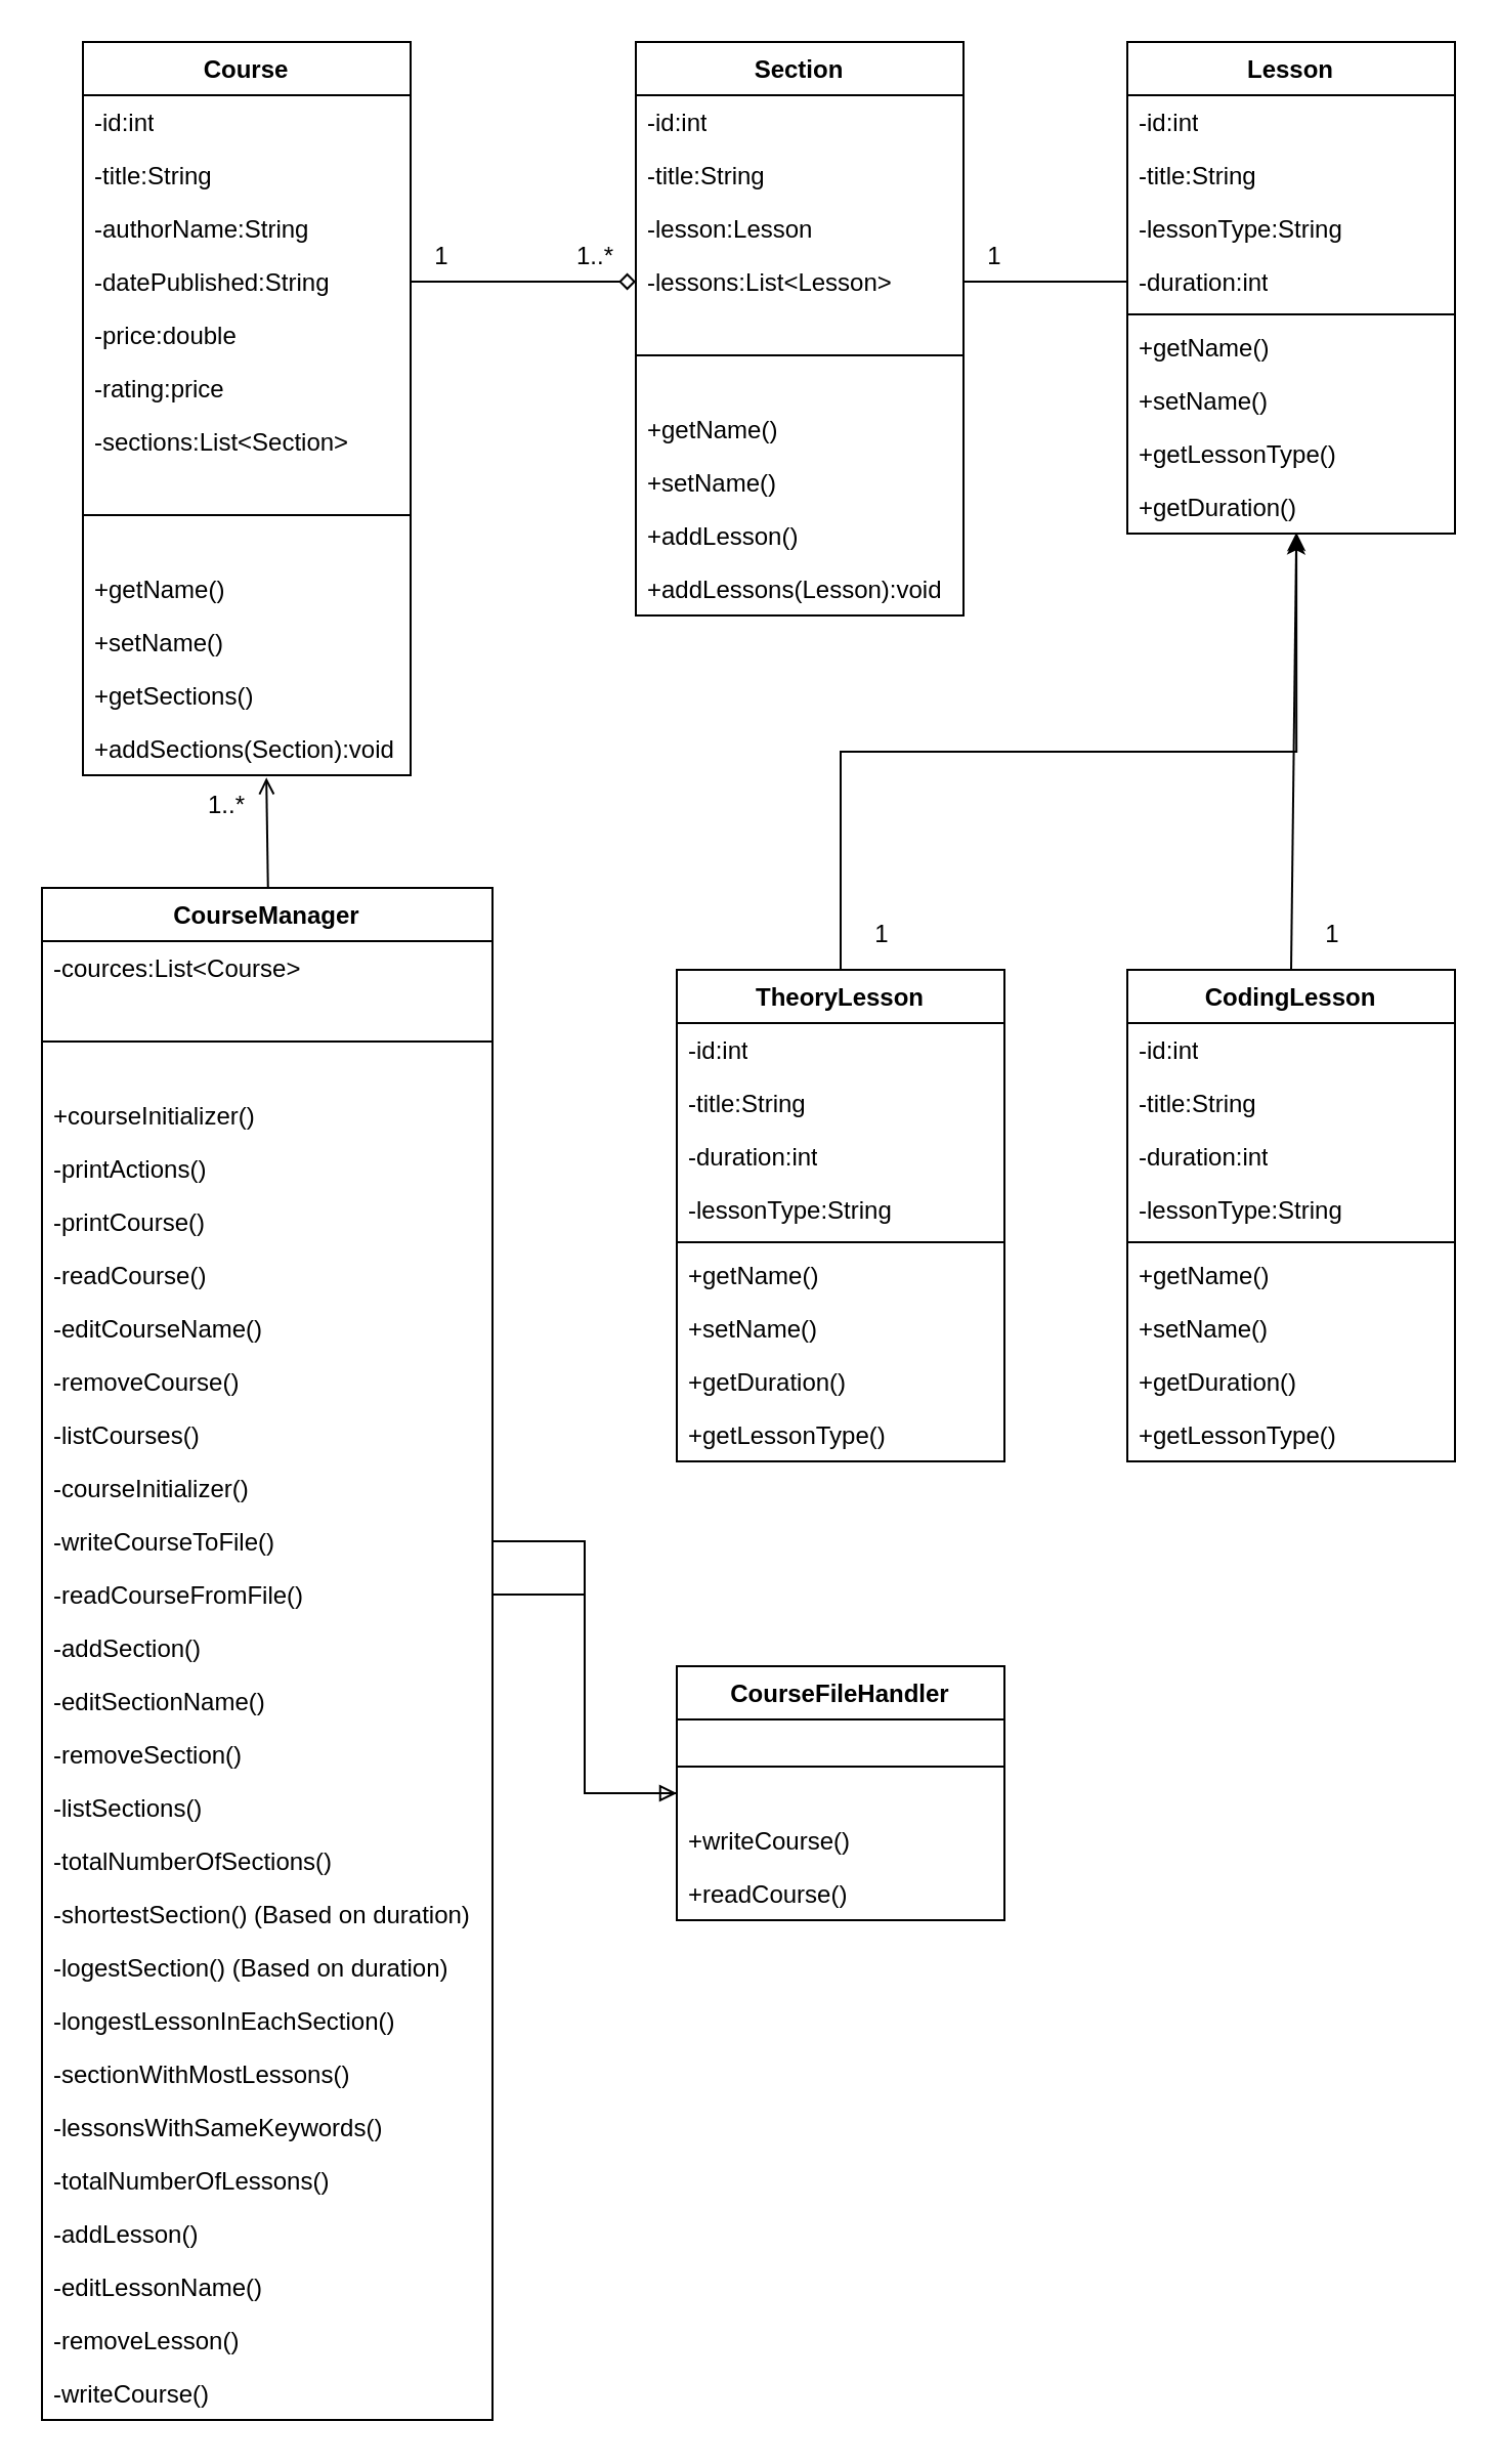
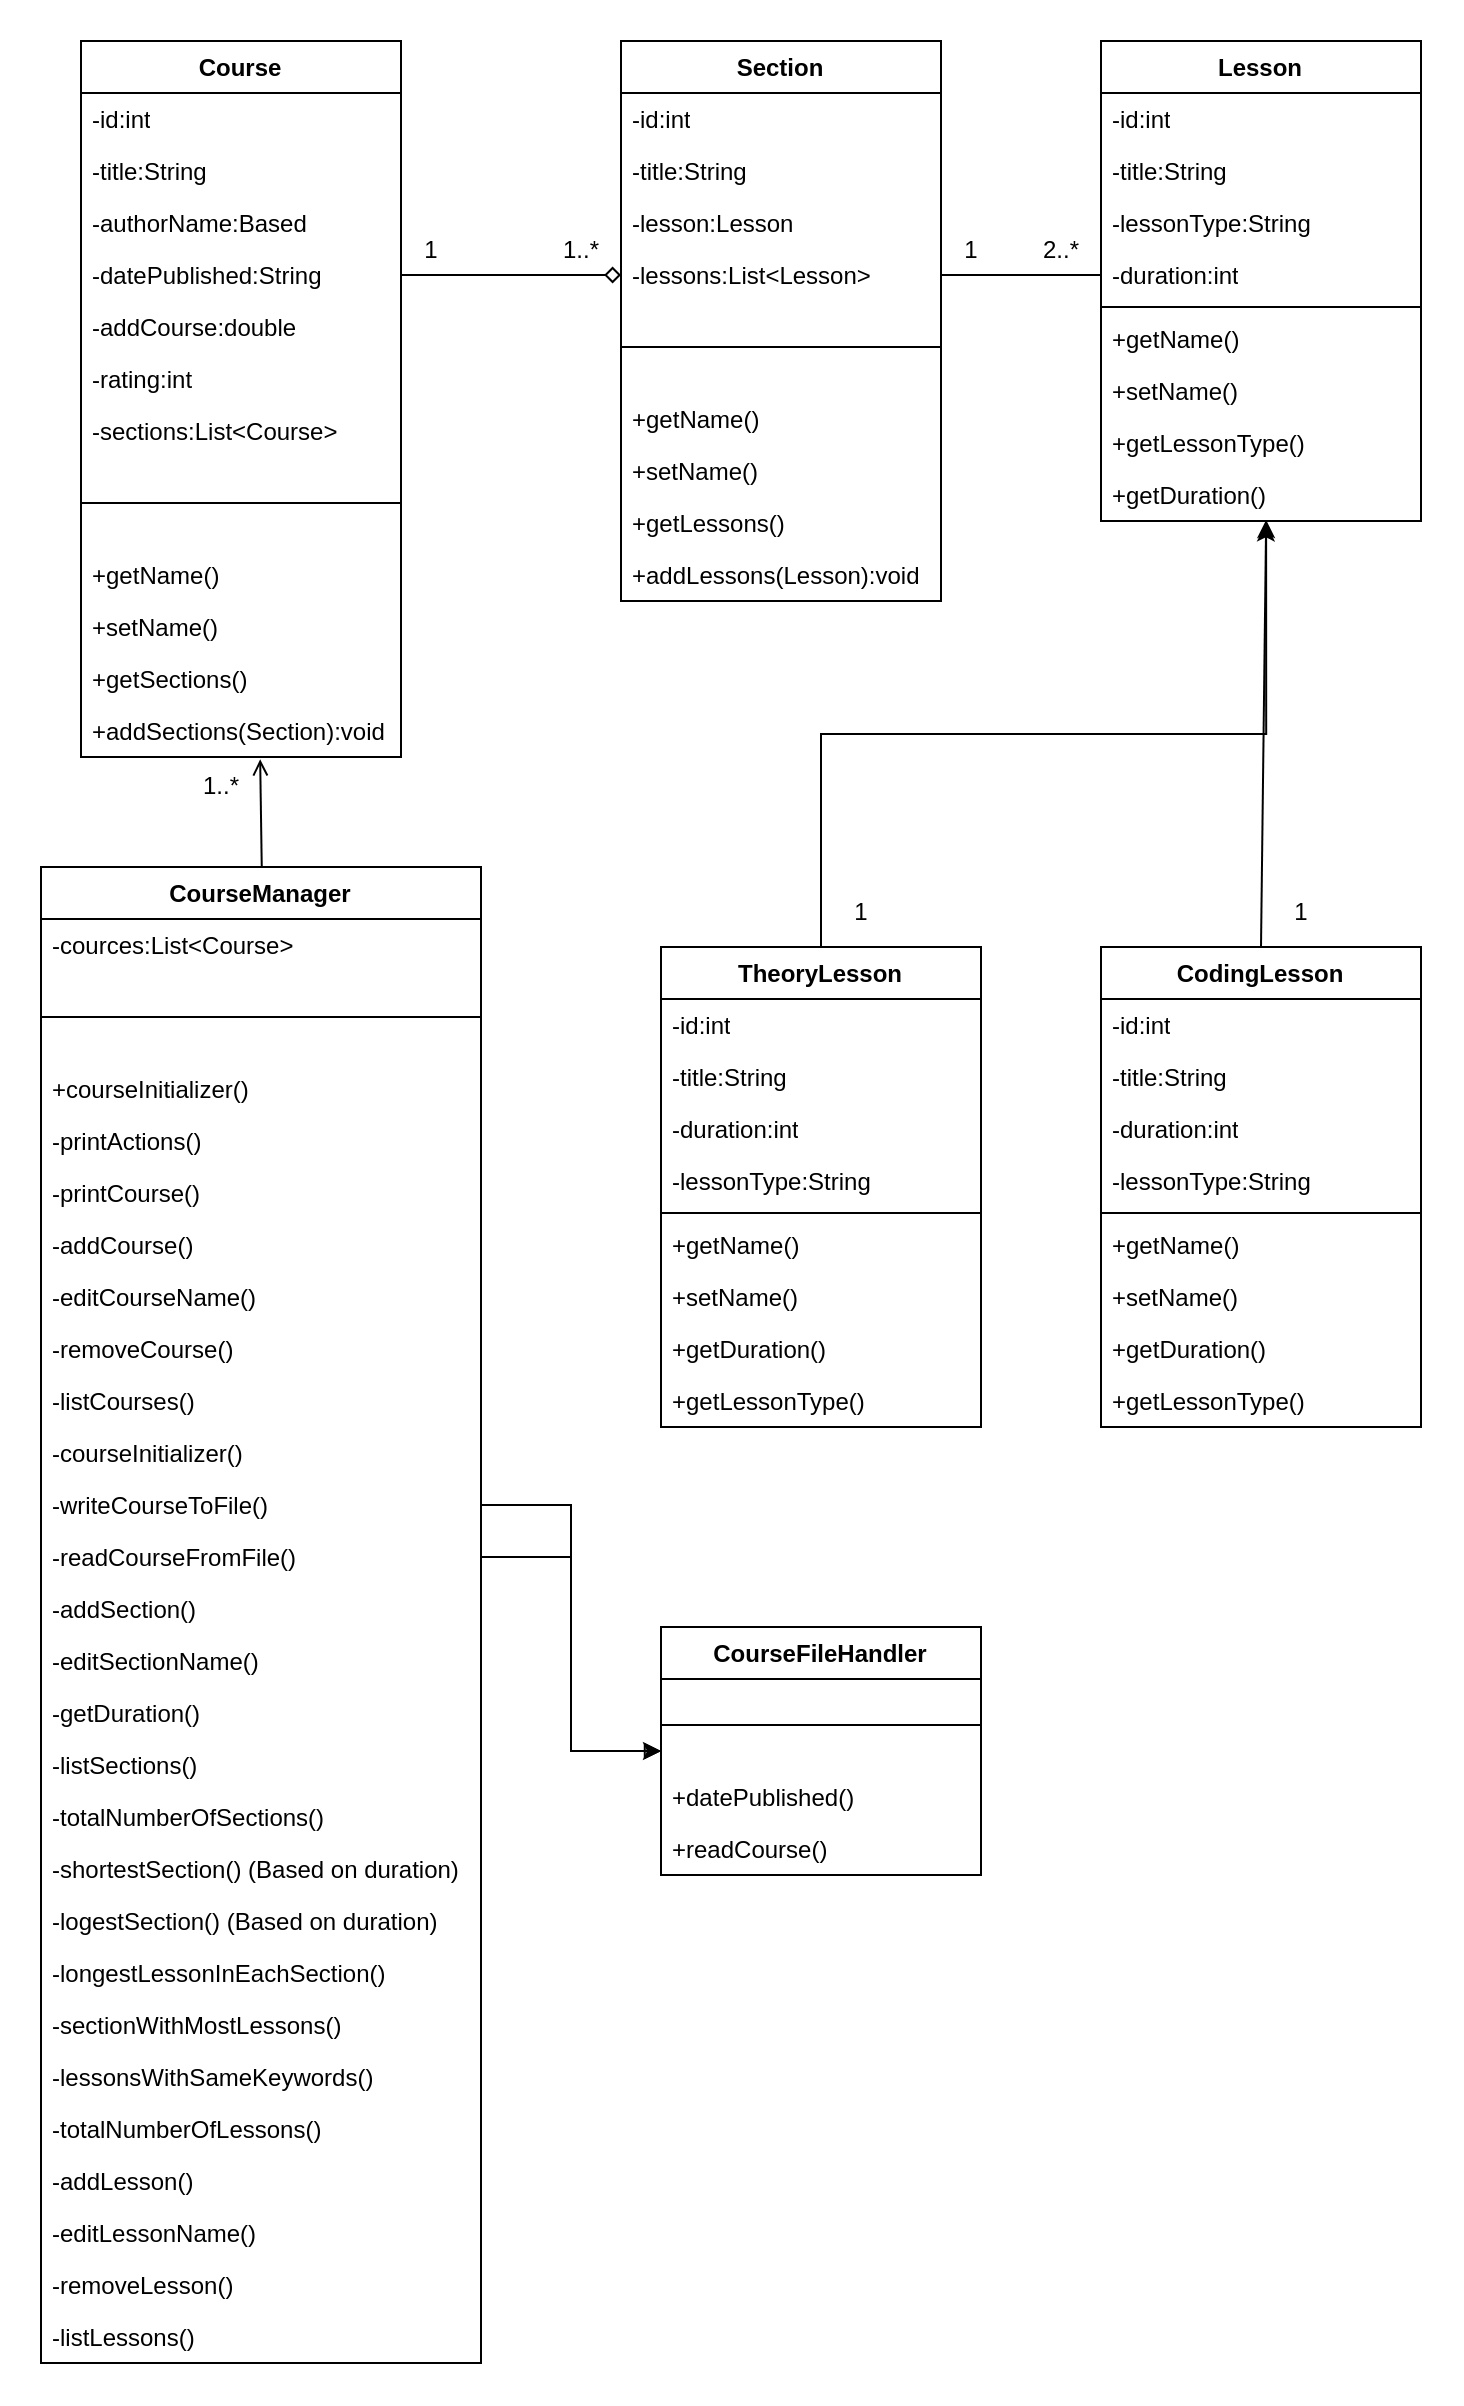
- <mxCell id="5" value="-authorName:String" style="text;strokeColor=none;fillColor=none;align=left;verticalAlign=top;spacingLeft=4;spacingRight=4;overflow=hidden;rotatable=0;points=[[0,0.5],[1,0.5]];portConstraint=eastwest;whiteSpace=wrap;html=1;" parent="2" vertex="1"><mxGeometry y="78" width="160" height="26" as="geometry" /></mxCell>
+ <mxCell id="5" value="-authorName:Based" style="text;strokeColor=none;fillColor=none;align=left;verticalAlign=top;spacingLeft=4;spacingRight=4;overflow=hidden;rotatable=0;points=[[0,0.5],[1,0.5]];portConstraint=eastwest;whiteSpace=wrap;html=1;" parent="2" vertex="1"><mxGeometry y="78" width="160" height="26" as="geometry" /></mxCell>
+ <mxCell id="40" value="2..*" style="text;html=1;align=center;verticalAlign=middle;resizable=0;points=[];autosize=1;strokeColor=none;fillColor=none;" parent="1" vertex="1"><mxGeometry x="510" y="109.5" width="40" height="30" as="geometry" /></mxCell>
- <mxCell id="7" value="-price:double" style="text;strokeColor=none;fillColor=none;align=left;verticalAlign=top;spacingLeft=4;spacingRight=4;overflow=hidden;rotatable=0;points=[[0,0.5],[1,0.5]];portConstraint=eastwest;whiteSpace=wrap;html=1;" parent="2" vertex="1"><mxGeometry y="130" width="160" height="26" as="geometry" /></mxCell>
+ <mxCell id="7" value="-addCourse:double" style="text;strokeColor=none;fillColor=none;align=left;verticalAlign=top;spacingLeft=4;spacingRight=4;overflow=hidden;rotatable=0;points=[[0,0.5],[1,0.5]];portConstraint=eastwest;whiteSpace=wrap;html=1;" parent="2" vertex="1"><mxGeometry y="130" width="160" height="26" as="geometry" /></mxCell>
- <mxCell id="8" value="-rating:price" style="text;strokeColor=none;fillColor=none;align=left;verticalAlign=top;spacingLeft=4;spacingRight=4;overflow=hidden;rotatable=0;points=[[0,0.5],[1,0.5]];portConstraint=eastwest;whiteSpace=wrap;html=1;" parent="2" vertex="1"><mxGeometry y="156" width="160" height="26" as="geometry" /></mxCell>
+ <mxCell id="8" value="-rating:int" style="text;strokeColor=none;fillColor=none;align=left;verticalAlign=top;spacingLeft=4;spacingRight=4;overflow=hidden;rotatable=0;points=[[0,0.5],[1,0.5]];portConstraint=eastwest;whiteSpace=wrap;html=1;" parent="2" vertex="1"><mxGeometry y="156" width="160" height="26" as="geometry" /></mxCell>
- <mxCell id="9" value="-sections:List&amp;lt;Section&amp;gt;" style="text;strokeColor=none;fillColor=none;align=left;verticalAlign=top;spacingLeft=4;spacingRight=4;overflow=hidden;rotatable=0;points=[[0,0.5],[1,0.5]];portConstraint=eastwest;whiteSpace=wrap;html=1;" parent="2" vertex="1"><mxGeometry y="182" width="160" height="26" as="geometry" /></mxCell>
+ <mxCell id="9" value="-sections:List&amp;lt;Course&amp;gt;" style="text;strokeColor=none;fillColor=none;align=left;verticalAlign=top;spacingLeft=4;spacingRight=4;overflow=hidden;rotatable=0;points=[[0,0.5],[1,0.5]];portConstraint=eastwest;whiteSpace=wrap;html=1;" parent="2" vertex="1"><mxGeometry y="182" width="160" height="26" as="geometry" /></mxCell>
- <mxCell id="33" value="+addLesson()" style="text;strokeColor=none;fillColor=none;align=left;verticalAlign=top;spacingLeft=4;spacingRight=4;overflow=hidden;rotatable=0;points=[[0,0.5],[1,0.5]];portConstraint=eastwest;whiteSpace=wrap;html=1;" parent="25" vertex="1"><mxGeometry y="228" width="160" height="26" as="geometry" /></mxCell>
+ <mxCell id="33" value="+getLessons()" style="text;strokeColor=none;fillColor=none;align=left;verticalAlign=top;spacingLeft=4;spacingRight=4;overflow=hidden;rotatable=0;points=[[0,0.5],[1,0.5]];portConstraint=eastwest;whiteSpace=wrap;html=1;" parent="25" vertex="1"><mxGeometry y="228" width="160" height="26" as="geometry" /></mxCell>
- <mxCell id="47" value="-readCourse()" style="text;strokeColor=none;fillColor=none;align=left;verticalAlign=top;spacingLeft=4;spacingRight=4;overflow=hidden;rotatable=0;points=[[0,0.5],[1,0.5]];portConstraint=eastwest;whiteSpace=wrap;html=1;" vertex="1" parent="41"><mxGeometry y="176" width="220" height="26" as="geometry" /></mxCell>
+ <mxCell id="47" value="-addCourse()" style="text;strokeColor=none;fillColor=none;align=left;verticalAlign=top;spacingLeft=4;spacingRight=4;overflow=hidden;rotatable=0;points=[[0,0.5],[1,0.5]];portConstraint=eastwest;whiteSpace=wrap;html=1;" vertex="1" parent="41"><mxGeometry y="176" width="220" height="26" as="geometry" /></mxCell>
- <mxCell id="56" value="-removeSection()" style="text;strokeColor=none;fillColor=none;align=left;verticalAlign=top;spacingLeft=4;spacingRight=4;overflow=hidden;rotatable=0;points=[[0,0.5],[1,0.5]];portConstraint=eastwest;whiteSpace=wrap;html=1;" vertex="1" parent="41"><mxGeometry y="410" width="220" height="26" as="geometry" /></mxCell>
+ <mxCell id="56" value="-getDuration()" style="text;strokeColor=none;fillColor=none;align=left;verticalAlign=top;spacingLeft=4;spacingRight=4;overflow=hidden;rotatable=0;points=[[0,0.5],[1,0.5]];portConstraint=eastwest;whiteSpace=wrap;html=1;" vertex="1" parent="41"><mxGeometry y="410" width="220" height="26" as="geometry" /></mxCell>
- <mxCell id="100" style="edgeStyle=orthogonalEdgeStyle;rounded=0;orthogonalLoop=1;jettySize=auto;html=1;exitX=1;exitY=0.5;exitDx=0;exitDy=0;entryX=0;entryY=0.5;entryDx=0;entryDy=0;endArrow=none;" edge="1" parent="1" source="52" target="69"><mxGeometry relative="1" as="geometry" /></mxCell>
+ <mxCell id="100" style="edgeStyle=orthogonalEdgeStyle;rounded=0;orthogonalLoop=1;jettySize=auto;html=1;exitX=1;exitY=0.5;exitDx=0;exitDy=0;entryX=0;entryY=0.5;entryDx=0;entryDy=0;" edge="1" parent="1" source="52" target="69"><mxGeometry relative="1" as="geometry" /></mxCell>
- <mxCell id="71" value="+writeCourse()" style="text;strokeColor=none;fillColor=none;align=left;verticalAlign=top;spacingLeft=4;spacingRight=4;overflow=hidden;rotatable=0;points=[[0,0.5],[1,0.5]];portConstraint=eastwest;whiteSpace=wrap;html=1;" parent="69" vertex="1"><mxGeometry y="72" width="160" height="26" as="geometry" /></mxCell>
+ <mxCell id="71" value="+datePublished()" style="text;strokeColor=none;fillColor=none;align=left;verticalAlign=top;spacingLeft=4;spacingRight=4;overflow=hidden;rotatable=0;points=[[0,0.5],[1,0.5]];portConstraint=eastwest;whiteSpace=wrap;html=1;" parent="69" vertex="1"><mxGeometry y="72" width="160" height="26" as="geometry" /></mxCell>
- <mxCell id="68" value="-writeCourse()" style="text;strokeColor=none;fillColor=none;align=left;verticalAlign=top;spacingLeft=4;spacingRight=4;overflow=hidden;rotatable=0;points=[[0,0.5],[1,0.5]];portConstraint=eastwest;whiteSpace=wrap;html=1;" vertex="1" parent="41"><mxGeometry y="722" width="220" height="26" as="geometry" /></mxCell>
+ <mxCell id="68" value="-listLessons()" style="text;strokeColor=none;fillColor=none;align=left;verticalAlign=top;spacingLeft=4;spacingRight=4;overflow=hidden;rotatable=0;points=[[0,0.5],[1,0.5]];portConstraint=eastwest;whiteSpace=wrap;html=1;" vertex="1" parent="41"><mxGeometry y="722" width="220" height="26" as="geometry" /></mxCell>
